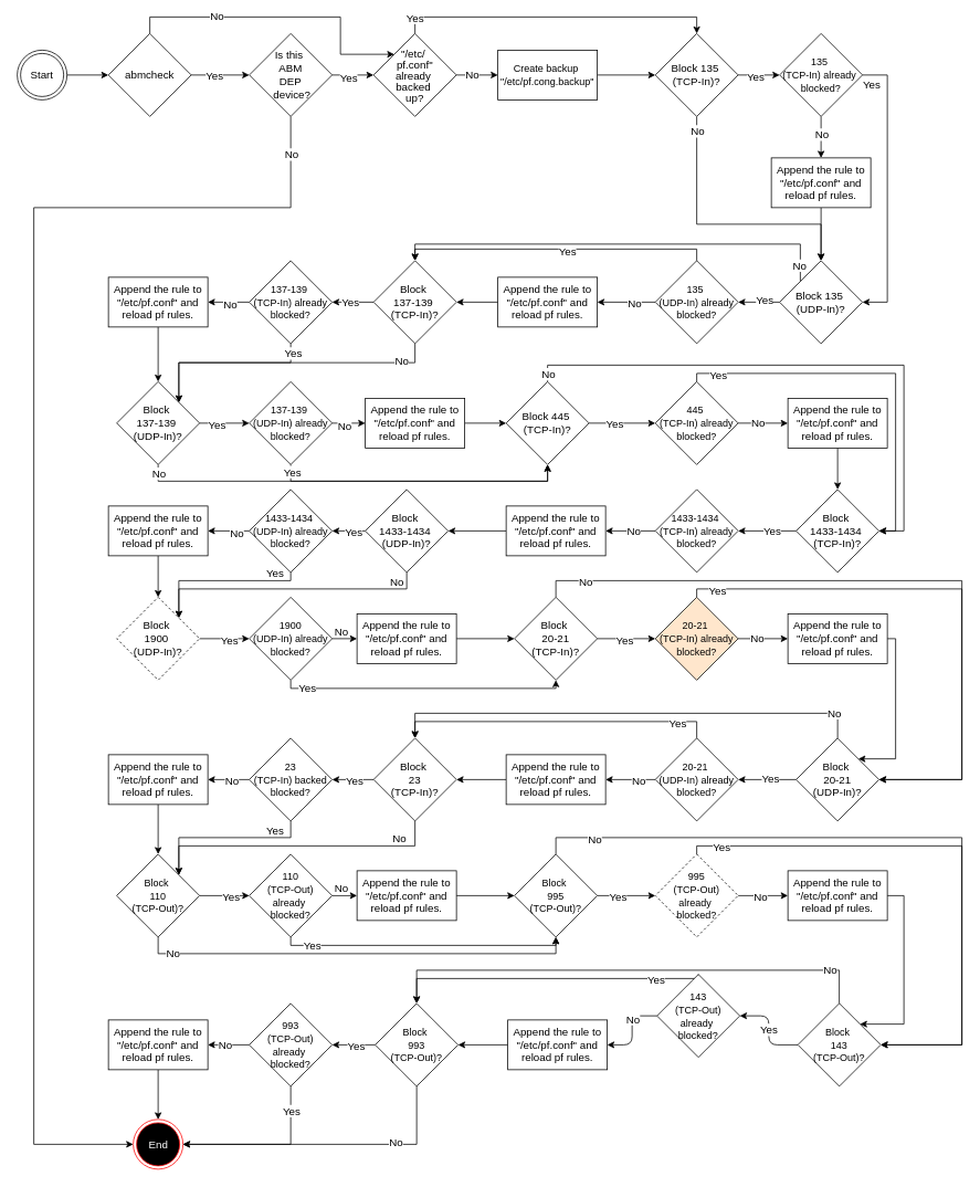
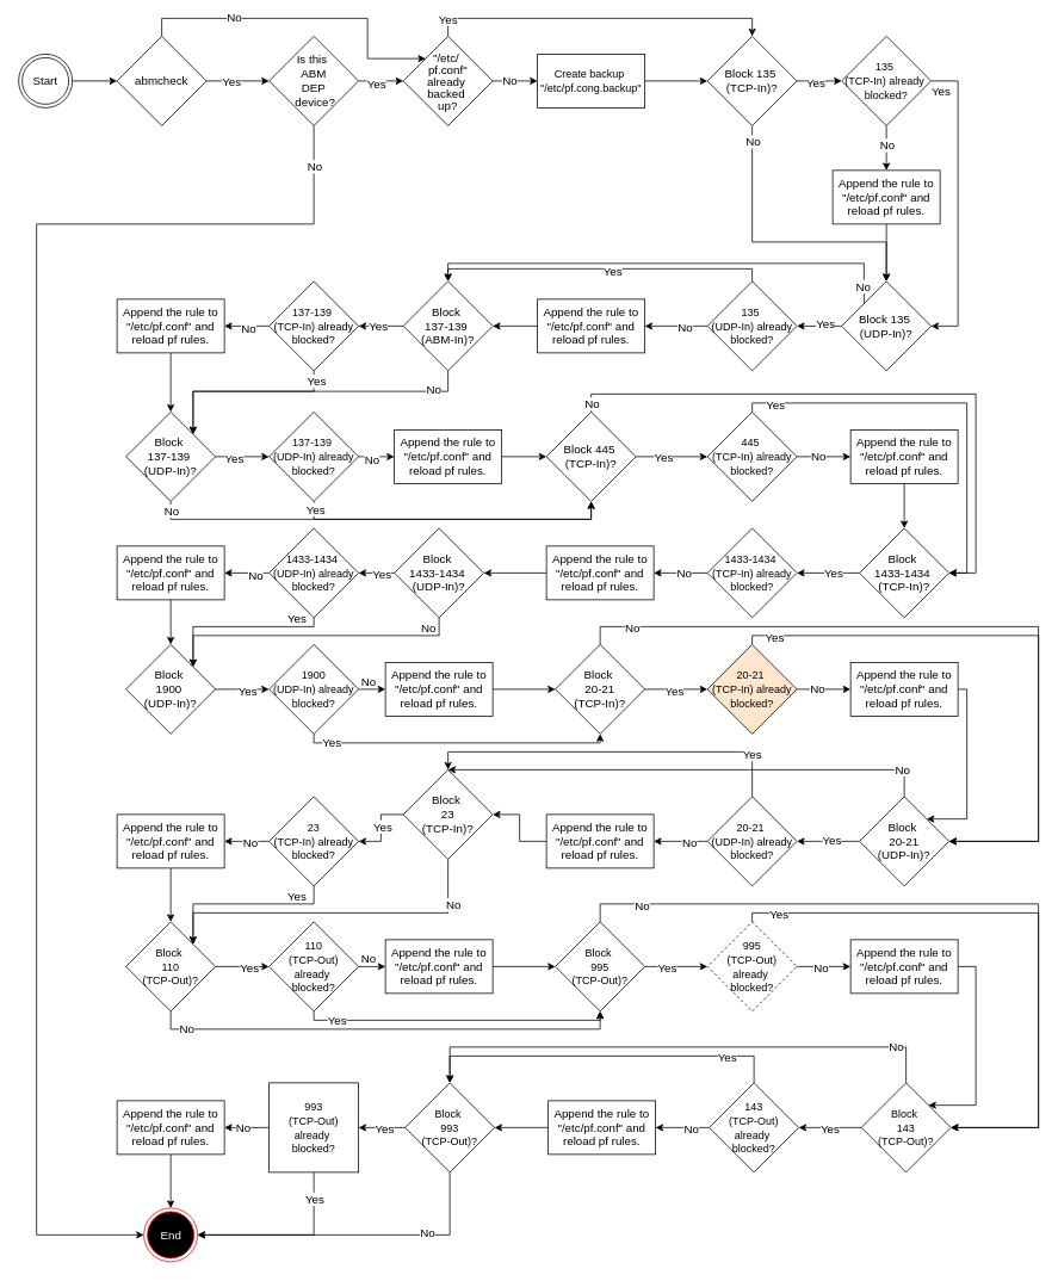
- <mxCell id="39" value="&lt;div&gt;&lt;font style=&quot;color: rgb(0, 0, 0);&quot;&gt;Block&amp;nbsp;&lt;/font&gt;&lt;/div&gt;&lt;div&gt;&lt;font style=&quot;color: rgb(0, 0, 0);&quot;&gt;137-139&amp;nbsp;&lt;/font&gt;&lt;div&gt;&lt;font style=&quot;color: rgb(0, 0, 0);&quot;&gt;(TCP-In)?&lt;/font&gt;&lt;/div&gt;&lt;/div&gt;" style="rhombus;whiteSpace=wrap;html=1;fontSize=13;fontColor=#000000;" parent="1" vertex="1"><mxGeometry x="450" y="314" width="100" height="100" as="geometry" /></mxCell>
+ <mxCell id="39" value="&lt;div&gt;&lt;font style=&quot;color: rgb(0, 0, 0);&quot;&gt;Block&amp;nbsp;&lt;/font&gt;&lt;/div&gt;&lt;div&gt;&lt;font style=&quot;color: rgb(0, 0, 0);&quot;&gt;137-139&amp;nbsp;&lt;/font&gt;&lt;div&gt;&lt;font style=&quot;color: rgb(0, 0, 0);&quot;&gt;(ABM-In)?&lt;/font&gt;&lt;/div&gt;&lt;/div&gt;" style="rhombus;whiteSpace=wrap;html=1;fontSize=13;fontColor=#000000;" parent="1" vertex="1"><mxGeometry x="450" y="314" width="100" height="100" as="geometry" /></mxCell>
- <mxCell id="93" value="&lt;font style=&quot;color: rgb(0, 0, 0);&quot;&gt;Block&amp;nbsp;&lt;/font&gt;&lt;div&gt;&lt;font style=&quot;color: rgb(0, 0, 0);&quot;&gt;1900&amp;nbsp;&lt;/font&gt;&lt;div&gt;&lt;font style=&quot;color: rgb(0, 0, 0);&quot;&gt;(UDP-In)?&lt;/font&gt;&lt;/div&gt;&lt;/div&gt;" style="rhombus;whiteSpace=wrap;html=1;fontSize=13;fontColor=#000000;dashed=1;" parent="1" vertex="1"><mxGeometry x="140" y="720" width="100" height="100" as="geometry" /></mxCell>
+ <mxCell id="93" value="&lt;font style=&quot;color: rgb(0, 0, 0);&quot;&gt;Block&amp;nbsp;&lt;/font&gt;&lt;div&gt;&lt;font style=&quot;color: rgb(0, 0, 0);&quot;&gt;1900&amp;nbsp;&lt;/font&gt;&lt;div&gt;&lt;font style=&quot;color: rgb(0, 0, 0);&quot;&gt;(UDP-In)?&lt;/font&gt;&lt;/div&gt;&lt;/div&gt;" style="rhombus;whiteSpace=wrap;html=1;fontSize=13;fontColor=#000000;" parent="1" vertex="1"><mxGeometry x="140" y="720" width="100" height="100" as="geometry" /></mxCell>
- <mxCell id="134" value="&lt;div&gt;&lt;font style=&quot;color: rgb(0, 0, 0); font-size: 12px;&quot;&gt;23&lt;/font&gt;&lt;div&gt;&lt;font style=&quot;color: rgb(0, 0, 0); font-size: 12px;&quot;&gt;(TCP-In) backed blocked?&lt;/font&gt;&lt;/div&gt;&lt;/div&gt;" style="rhombus;whiteSpace=wrap;html=1;fontSize=13;fontColor=#000000;" parent="1" vertex="1"><mxGeometry x="300" y="890" width="100" height="100" as="geometry" /></mxCell>
+ <mxCell id="134" value="&lt;div&gt;&lt;font style=&quot;color: rgb(0, 0, 0); font-size: 12px;&quot;&gt;23&lt;/font&gt;&lt;div&gt;&lt;font style=&quot;color: rgb(0, 0, 0); font-size: 12px;&quot;&gt;(TCP-In) already blocked?&lt;/font&gt;&lt;/div&gt;&lt;/div&gt;" style="rhombus;whiteSpace=wrap;html=1;fontSize=13;fontColor=#000000;" parent="1" vertex="1"><mxGeometry x="300" y="890" width="100" height="100" as="geometry" /></mxCell>
- <mxCell id="129" value="&lt;font style=&quot;color: rgb(0, 0, 0);&quot;&gt;Block&amp;nbsp;&lt;/font&gt;&lt;div&gt;&lt;span style=&quot;background-color: transparent;&quot;&gt;&lt;font style=&quot;color: rgb(0, 0, 0);&quot;&gt;23&lt;/font&gt;&lt;/span&gt;&lt;div&gt;&lt;span style=&quot;background-color: transparent;&quot;&gt;&lt;font style=&quot;color: rgb(0, 0, 0);&quot;&gt;(TCP-In)?&lt;/font&gt;&lt;/span&gt;&lt;/div&gt;&lt;/div&gt;" style="rhombus;whiteSpace=wrap;html=1;fontSize=13;fontColor=#000000;" parent="1" vertex="1"><mxGeometry x="450" y="890" width="100" height="100" as="geometry" /></mxCell>
+ <mxCell id="129" value="&lt;font style=&quot;color: rgb(0, 0, 0);&quot;&gt;Block&amp;nbsp;&lt;/font&gt;&lt;div&gt;&lt;span style=&quot;background-color: transparent;&quot;&gt;&lt;font style=&quot;color: rgb(0, 0, 0);&quot;&gt;23&lt;/font&gt;&lt;/span&gt;&lt;div&gt;&lt;span style=&quot;background-color: transparent;&quot;&gt;&lt;font style=&quot;color: rgb(0, 0, 0);&quot;&gt;(TCP-In)?&lt;/font&gt;&lt;/span&gt;&lt;/div&gt;&lt;/div&gt;" style="rhombus;whiteSpace=wrap;html=1;fontSize=13;fontColor=#000000;" parent="1" vertex="1"><mxGeometry x="450" y="860" width="100" height="100" as="geometry" /></mxCell>
- <mxCell id="171" value="&lt;div&gt;&lt;div&gt;&lt;font style=&quot;color: rgb(0, 0, 0); font-size: 12px;&quot;&gt;143&lt;/font&gt;&lt;/div&gt;&lt;div&gt;&lt;font style=&quot;color: rgb(0, 0, 0); font-size: 12px;&quot;&gt;(TCP-Out) already&amp;nbsp;&lt;/font&gt;&lt;/div&gt;&lt;div&gt;&lt;font style=&quot;color: rgb(0, 0, 0); font-size: 12px;&quot;&gt;blocked?&lt;/font&gt;&lt;/div&gt;&lt;/div&gt;" style="rhombus;whiteSpace=wrap;html=1;fontSize=13;fontColor=#000000;" parent="1" vertex="1"><mxGeometry x="792" y="1175" width="100" height="100" as="geometry" /></mxCell>
+ <mxCell id="171" value="&lt;div&gt;&lt;div&gt;&lt;font style=&quot;color: rgb(0, 0, 0); font-size: 12px;&quot;&gt;143&lt;/font&gt;&lt;/div&gt;&lt;div&gt;&lt;font style=&quot;color: rgb(0, 0, 0); font-size: 12px;&quot;&gt;(TCP-Out) already&amp;nbsp;&lt;/font&gt;&lt;/div&gt;&lt;div&gt;&lt;font style=&quot;color: rgb(0, 0, 0); font-size: 12px;&quot;&gt;blocked?&lt;/font&gt;&lt;/div&gt;&lt;/div&gt;" style="rhombus;whiteSpace=wrap;html=1;fontSize=13;fontColor=#000000;" parent="1" vertex="1"><mxGeometry x="792" y="1210" width="100" height="100" as="geometry" /></mxCell>
- <mxCell id="183" value="&lt;div&gt;&lt;div&gt;&lt;font style=&quot;color: rgb(0, 0, 0); font-size: 12px;&quot;&gt;993&lt;/font&gt;&lt;/div&gt;&lt;div&gt;&lt;font style=&quot;color: rgb(0, 0, 0); font-size: 12px;&quot;&gt;(TCP-Out) already&amp;nbsp;&lt;/font&gt;&lt;/div&gt;&lt;div&gt;&lt;font style=&quot;color: rgb(0, 0, 0); font-size: 12px;&quot;&gt;blocked?&lt;/font&gt;&lt;/div&gt;&lt;/div&gt;" style="rhombus;whiteSpace=wrap;html=1;fontSize=13;fontColor=#000000;" parent="1" vertex="1"><mxGeometry x="300" y="1210" width="100" height="100" as="geometry" /></mxCell>
+ <mxCell id="183" value="&lt;div&gt;&lt;div&gt;&lt;font style=&quot;color: rgb(0, 0, 0); font-size: 12px;&quot;&gt;993&lt;/font&gt;&lt;/div&gt;&lt;div&gt;&lt;font style=&quot;color: rgb(0, 0, 0); font-size: 12px;&quot;&gt;(TCP-Out) already&amp;nbsp;&lt;/font&gt;&lt;/div&gt;&lt;div&gt;&lt;font style=&quot;color: rgb(0, 0, 0); font-size: 12px;&quot;&gt;blocked?&lt;/font&gt;&lt;/div&gt;&lt;/div&gt;" style="whiteSpace=wrap;html=1;fontSize=13;fontColor=#000000;rounded=0;" parent="1" vertex="1"><mxGeometry x="300" y="1210" width="100" height="100" as="geometry" /></mxCell>
